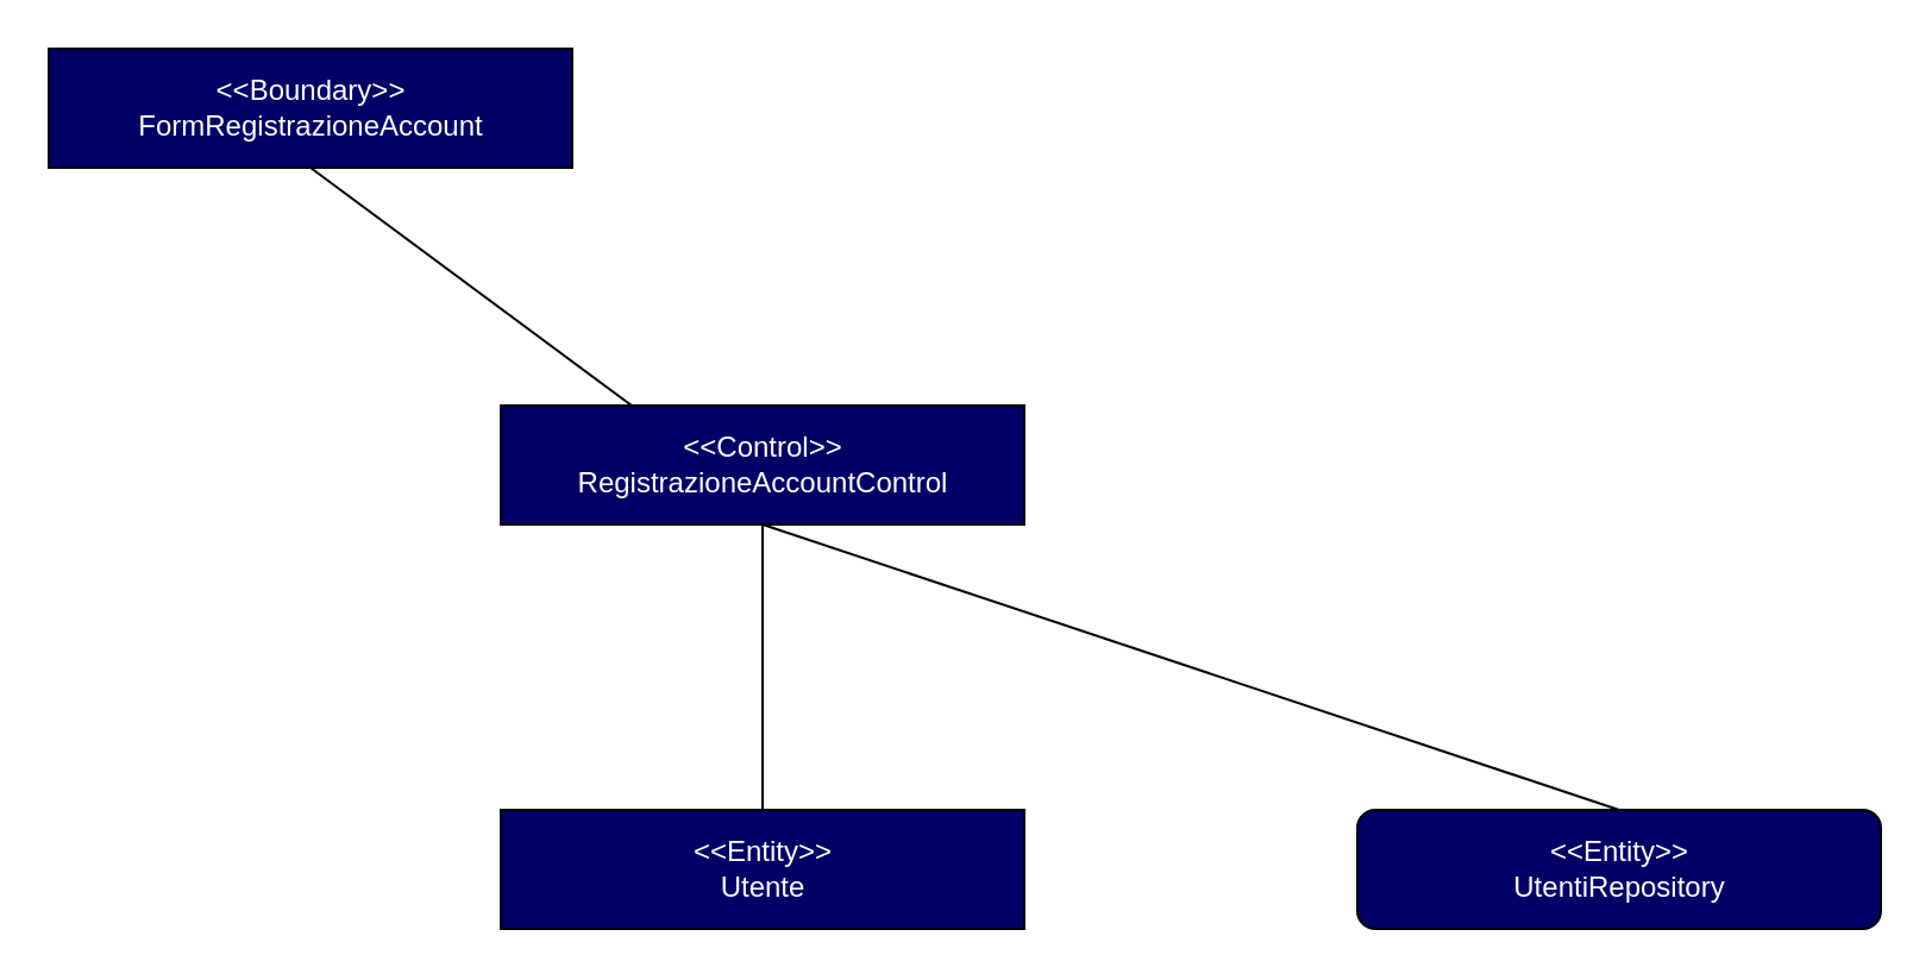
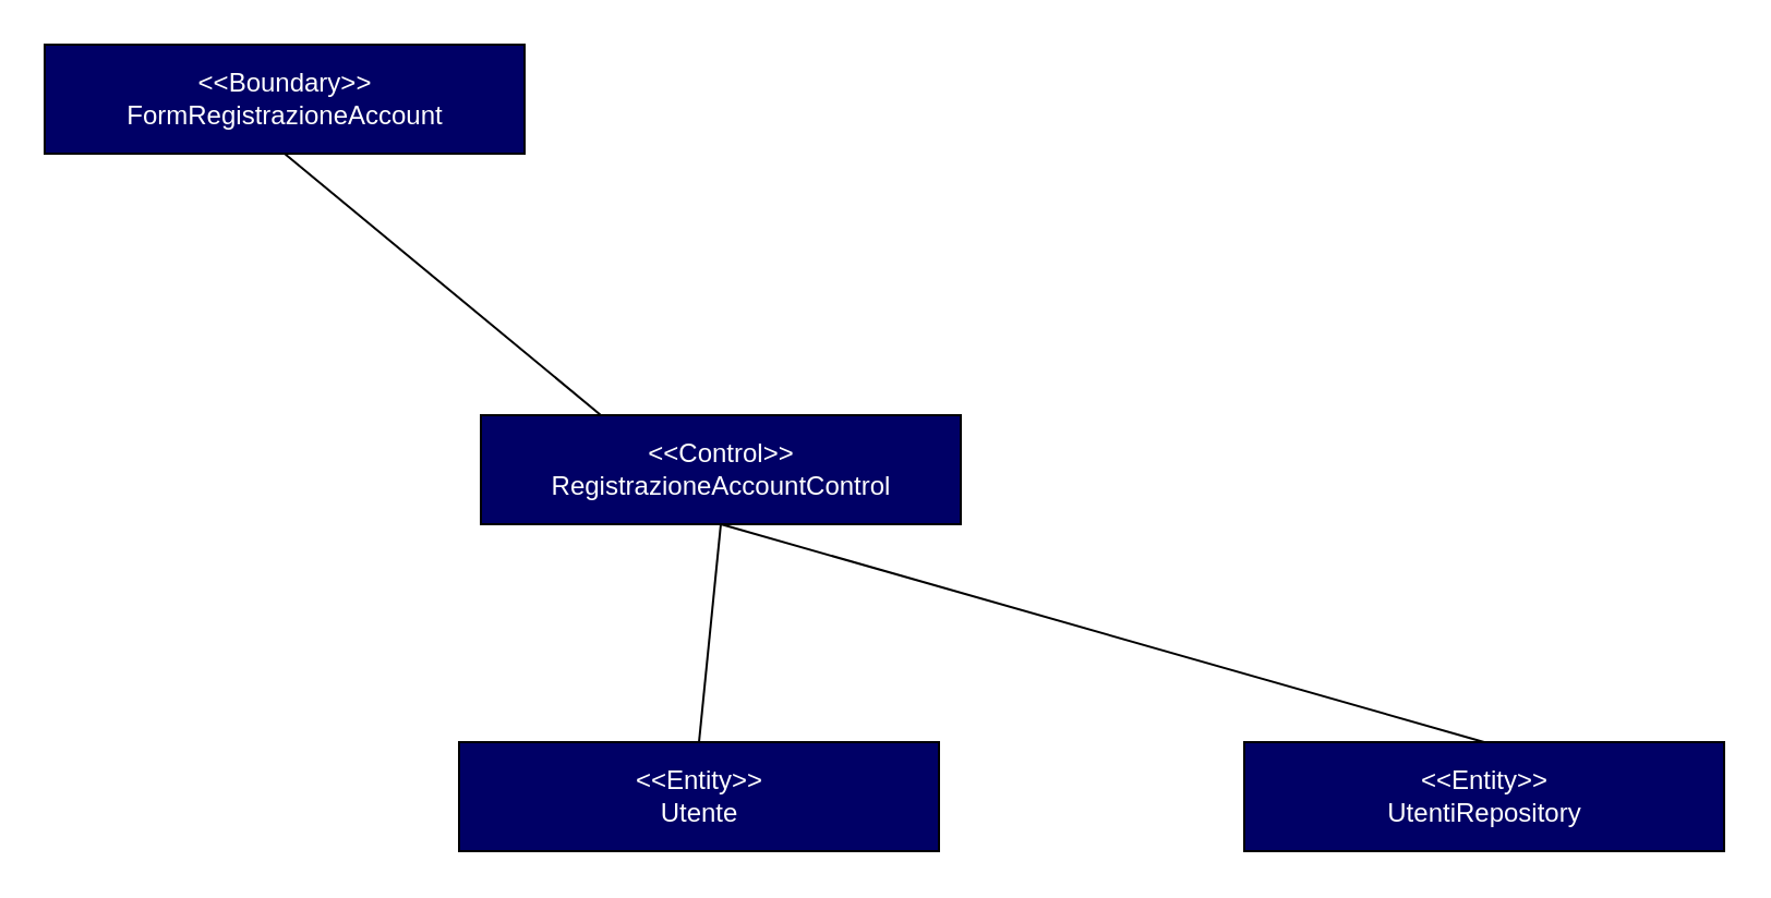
- <mxCell id="2" value="&lt;font color=&quot;#ffffff&quot;&gt;&amp;lt;&amp;lt;Control&amp;gt;&amp;gt;&lt;br&gt;RegistrazioneAccountControl&lt;br&gt;&lt;/font&gt;" style="html=1;fillColor=#000066;" parent="1" vertex="1"><mxGeometry x="210" y="170" width="220" height="50" as="geometry" /></mxCell>
+ <mxCell id="2" value="&lt;font color=&quot;#ffffff&quot;&gt;&amp;lt;&amp;lt;Control&amp;gt;&amp;gt;&lt;br&gt;RegistrazioneAccountControl&lt;br&gt;&lt;/font&gt;" style="html=1;fillColor=#000066;" parent="1" vertex="1"><mxGeometry x="220" y="190" width="220" height="50" as="geometry" /></mxCell>
- <mxCell id="8" value="&lt;font color=&quot;#ffffff&quot;&gt;&amp;lt;&amp;lt;Entity&amp;gt;&amp;gt;&lt;br&gt;UtentiRepository&lt;br&gt;&lt;/font&gt;" style="html=1;fillColor=#000066;rounded=1;" parent="1" vertex="1"><mxGeometry x="570" y="340" width="220" height="50" as="geometry" /></mxCell>
+ <mxCell id="8" value="&lt;font color=&quot;#ffffff&quot;&gt;&amp;lt;&amp;lt;Entity&amp;gt;&amp;gt;&lt;br&gt;UtentiRepository&lt;br&gt;&lt;/font&gt;" style="html=1;fillColor=#000066;" parent="1" vertex="1"><mxGeometry x="570" y="340" width="220" height="50" as="geometry" /></mxCell>
